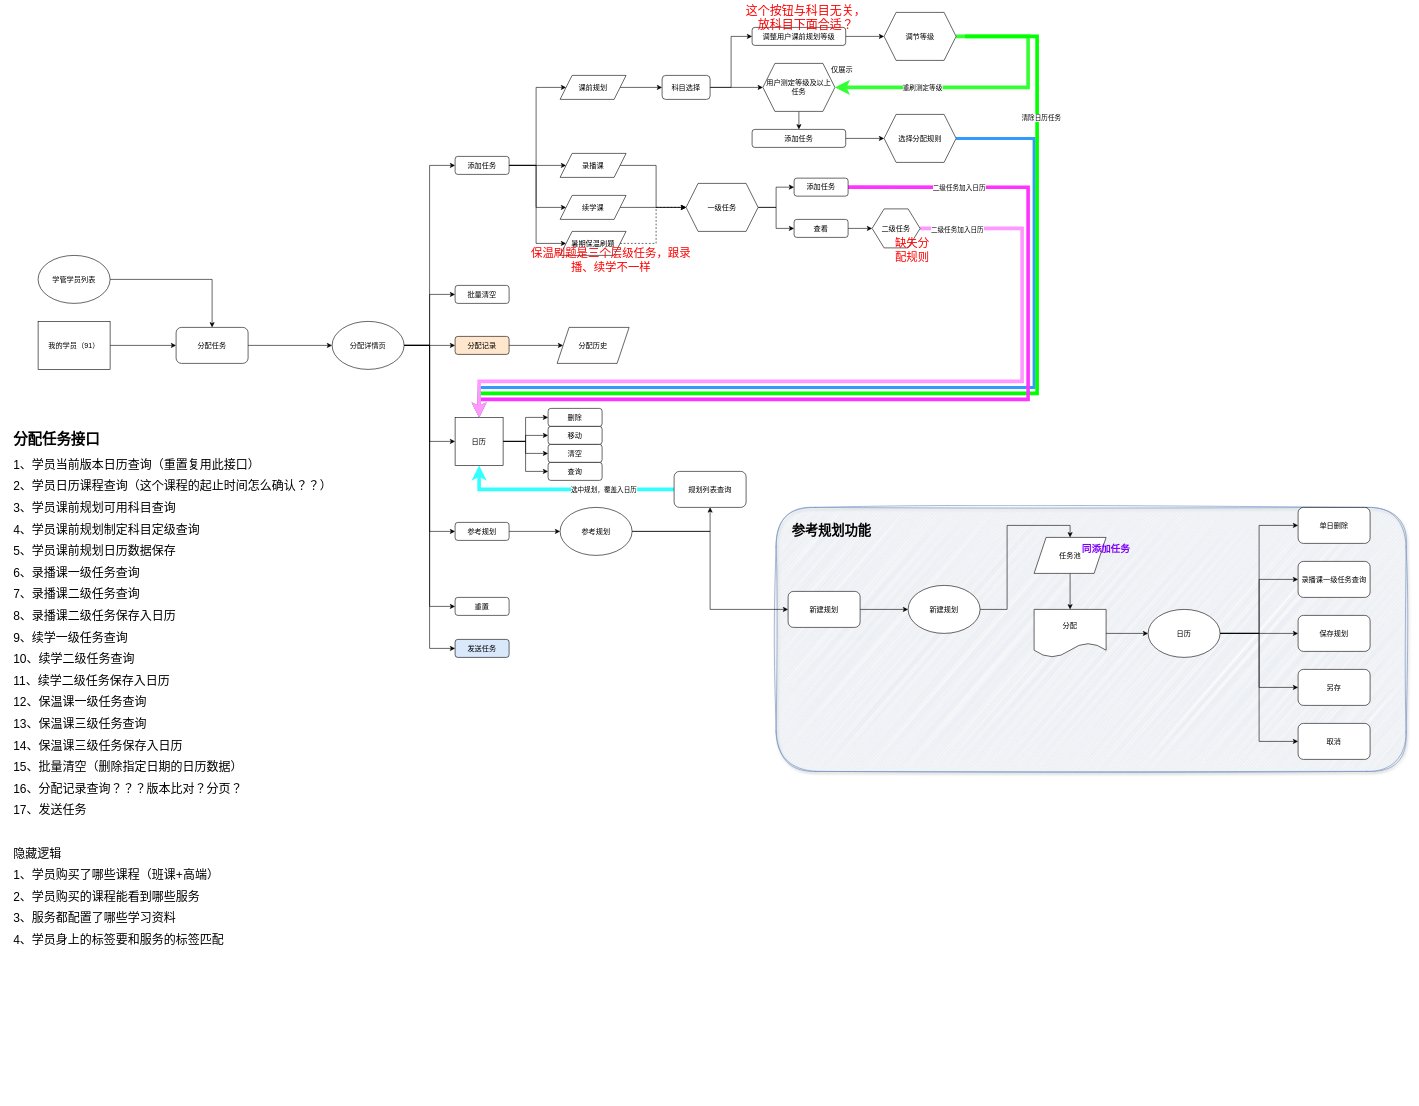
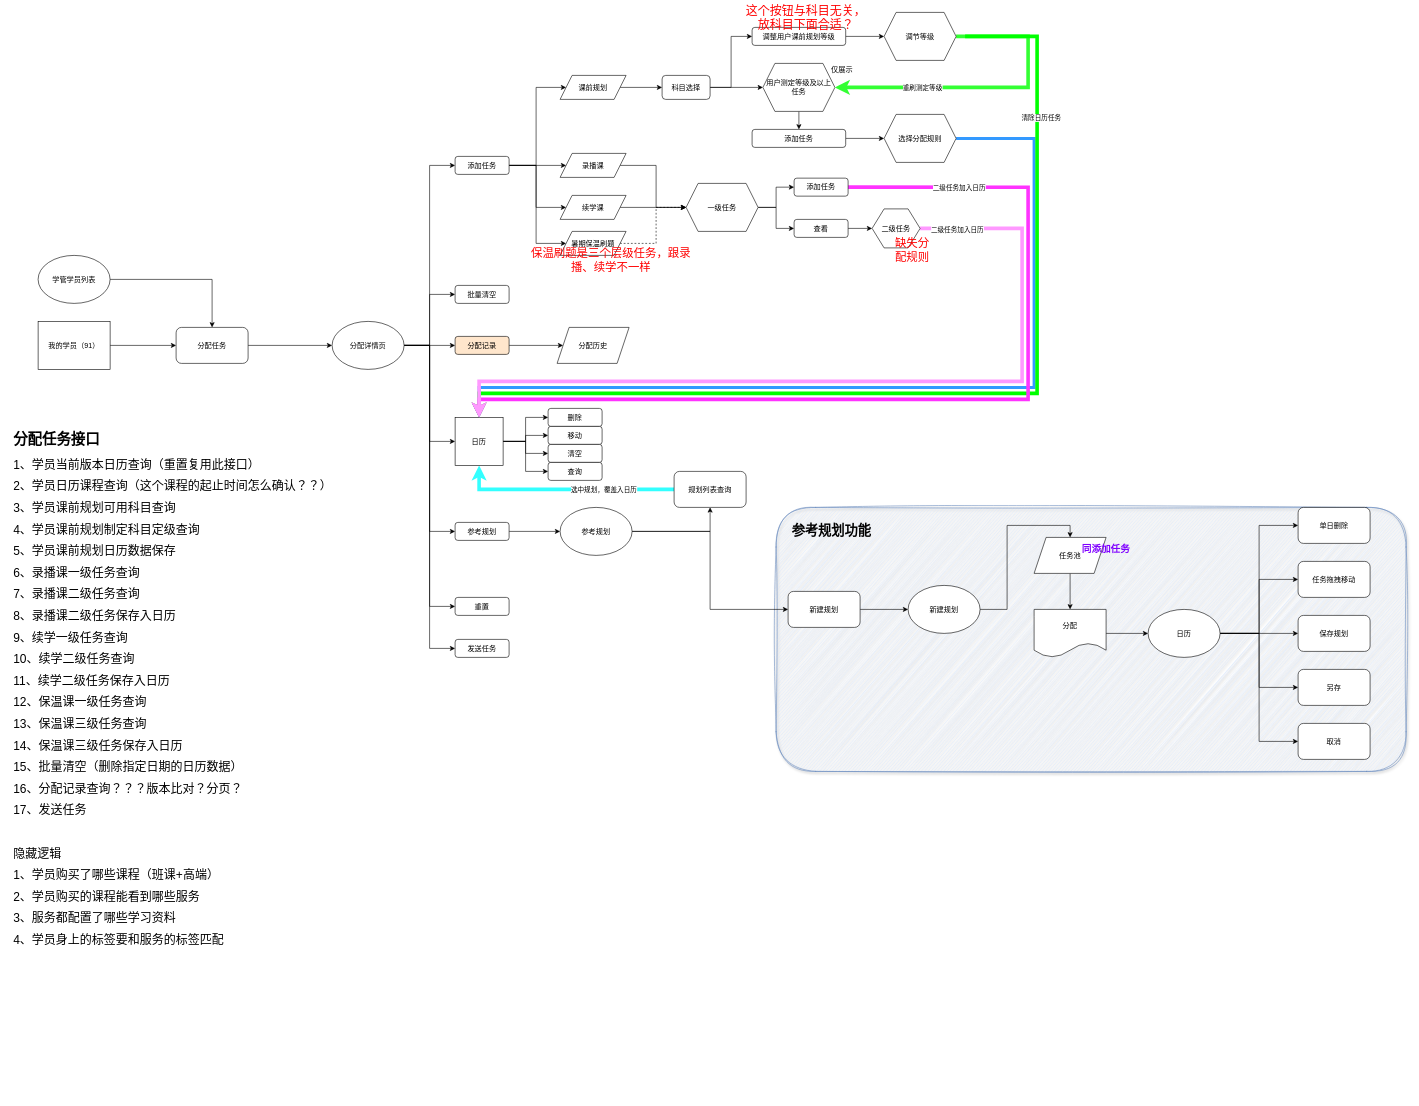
- <mxCell id="24" value="录播课一级任务查询" style="rounded=1;whiteSpace=wrap;html=1;" parent="1" vertex="1"><mxGeometry x="2163" y="935" width="120" height="60" as="geometry" /></mxCell>
+ <mxCell id="24" value="任务拖拽移动" style="rounded=1;whiteSpace=wrap;html=1;" parent="1" vertex="1"><mxGeometry x="2163" y="935" width="120" height="60" as="geometry" /></mxCell>
- <mxCell id="94" value="发送任务" style="rounded=1;whiteSpace=wrap;html=1;fillColor=#dae8fc;" parent="1" vertex="1"><mxGeometry x="758" y="1065" width="90" height="30" as="geometry" /></mxCell>
+ <mxCell id="94" value="发送任务" style="rounded=1;whiteSpace=wrap;html=1;" parent="1" vertex="1"><mxGeometry x="758" y="1065" width="90" height="30" as="geometry" /></mxCell>
